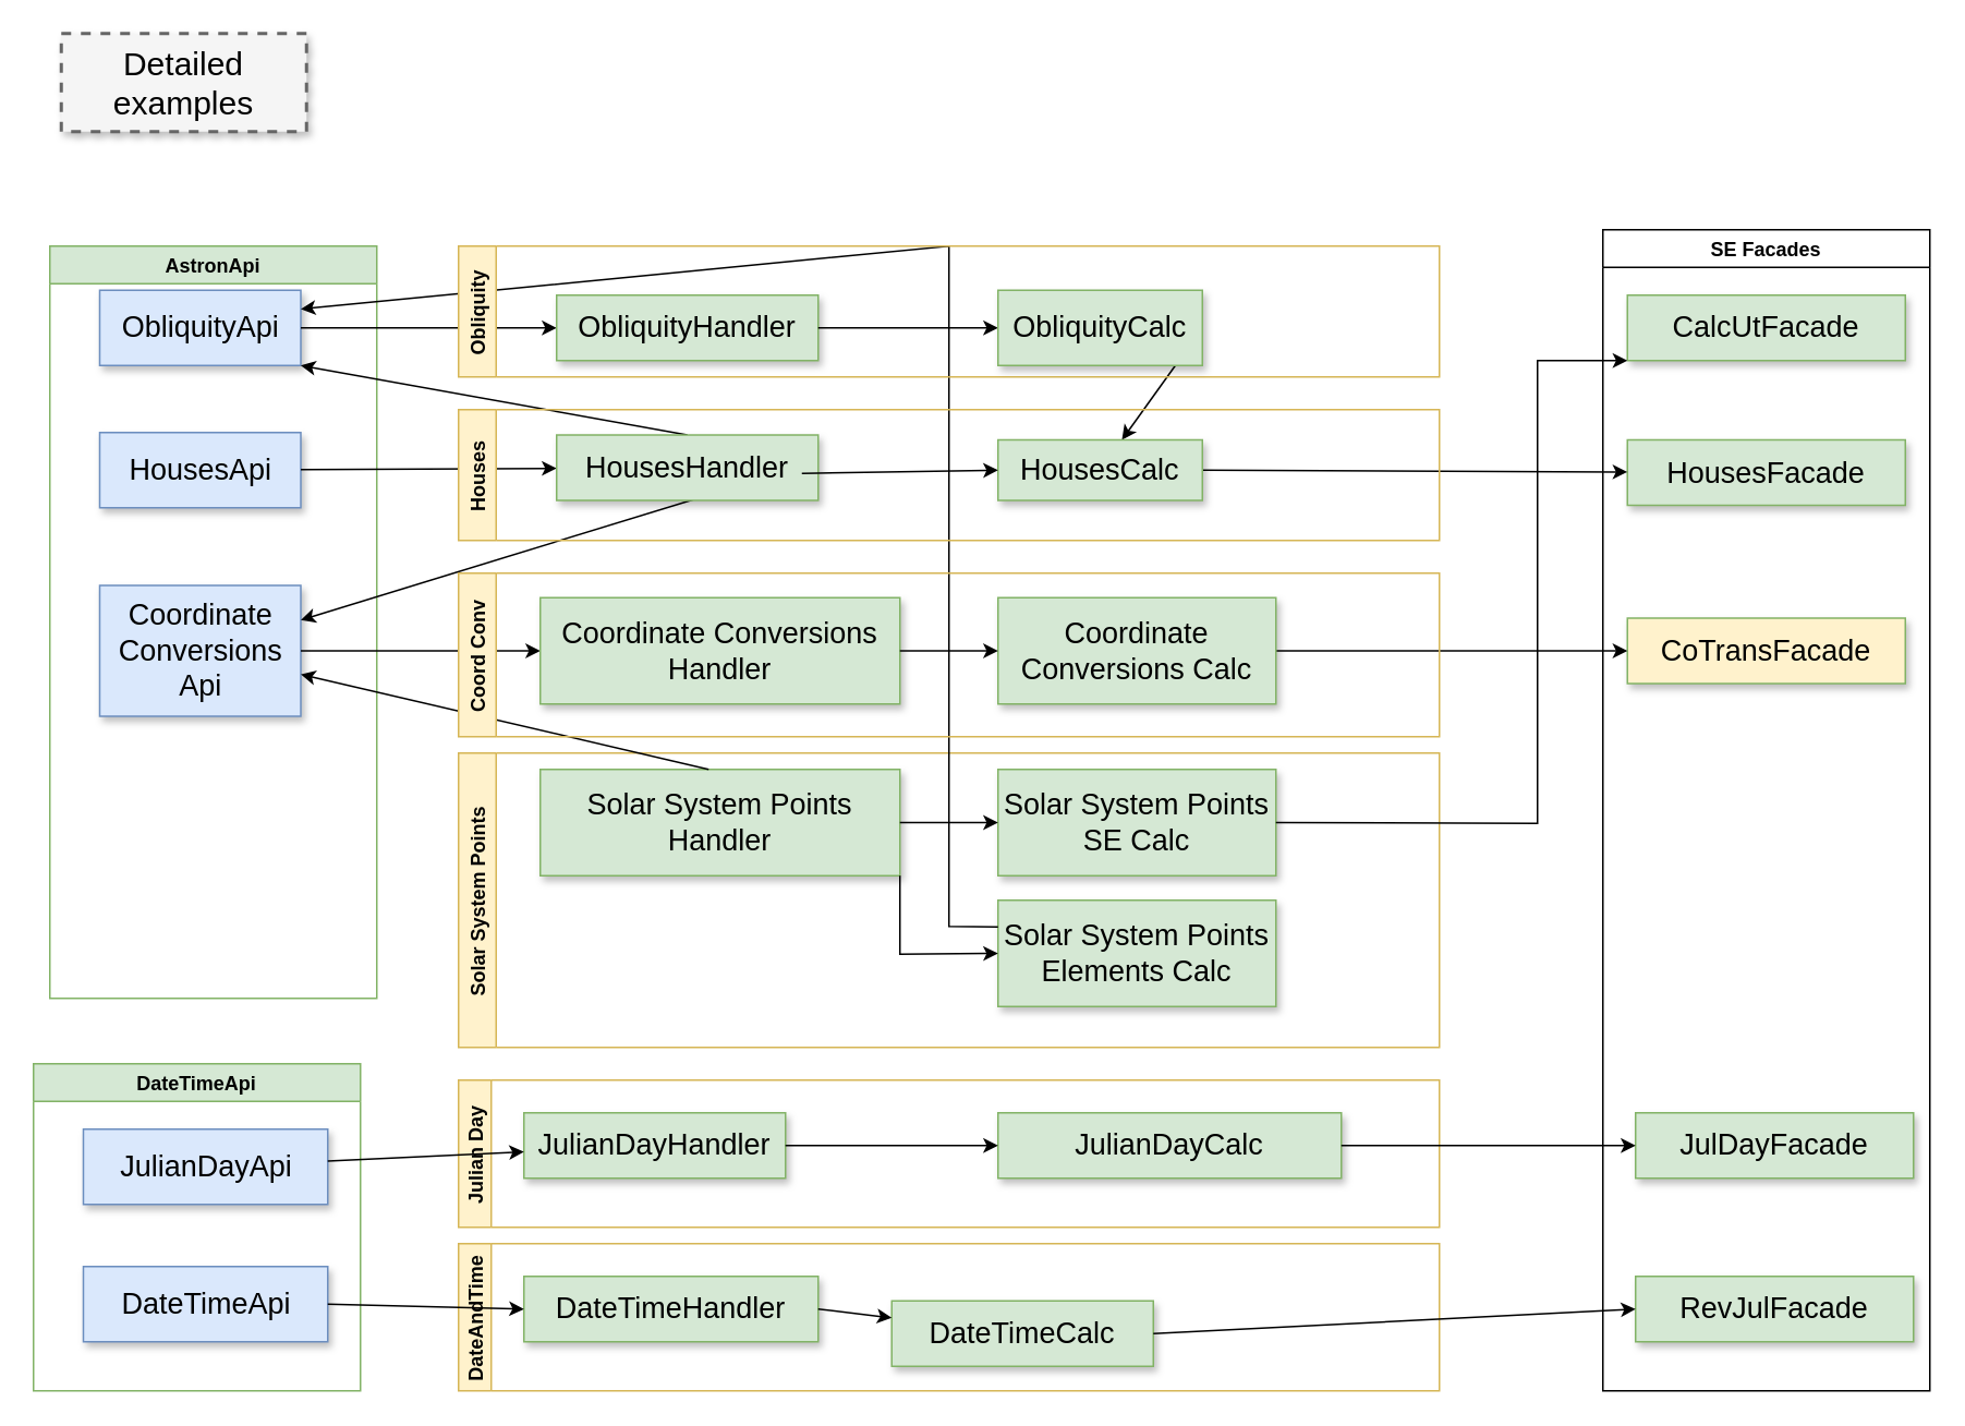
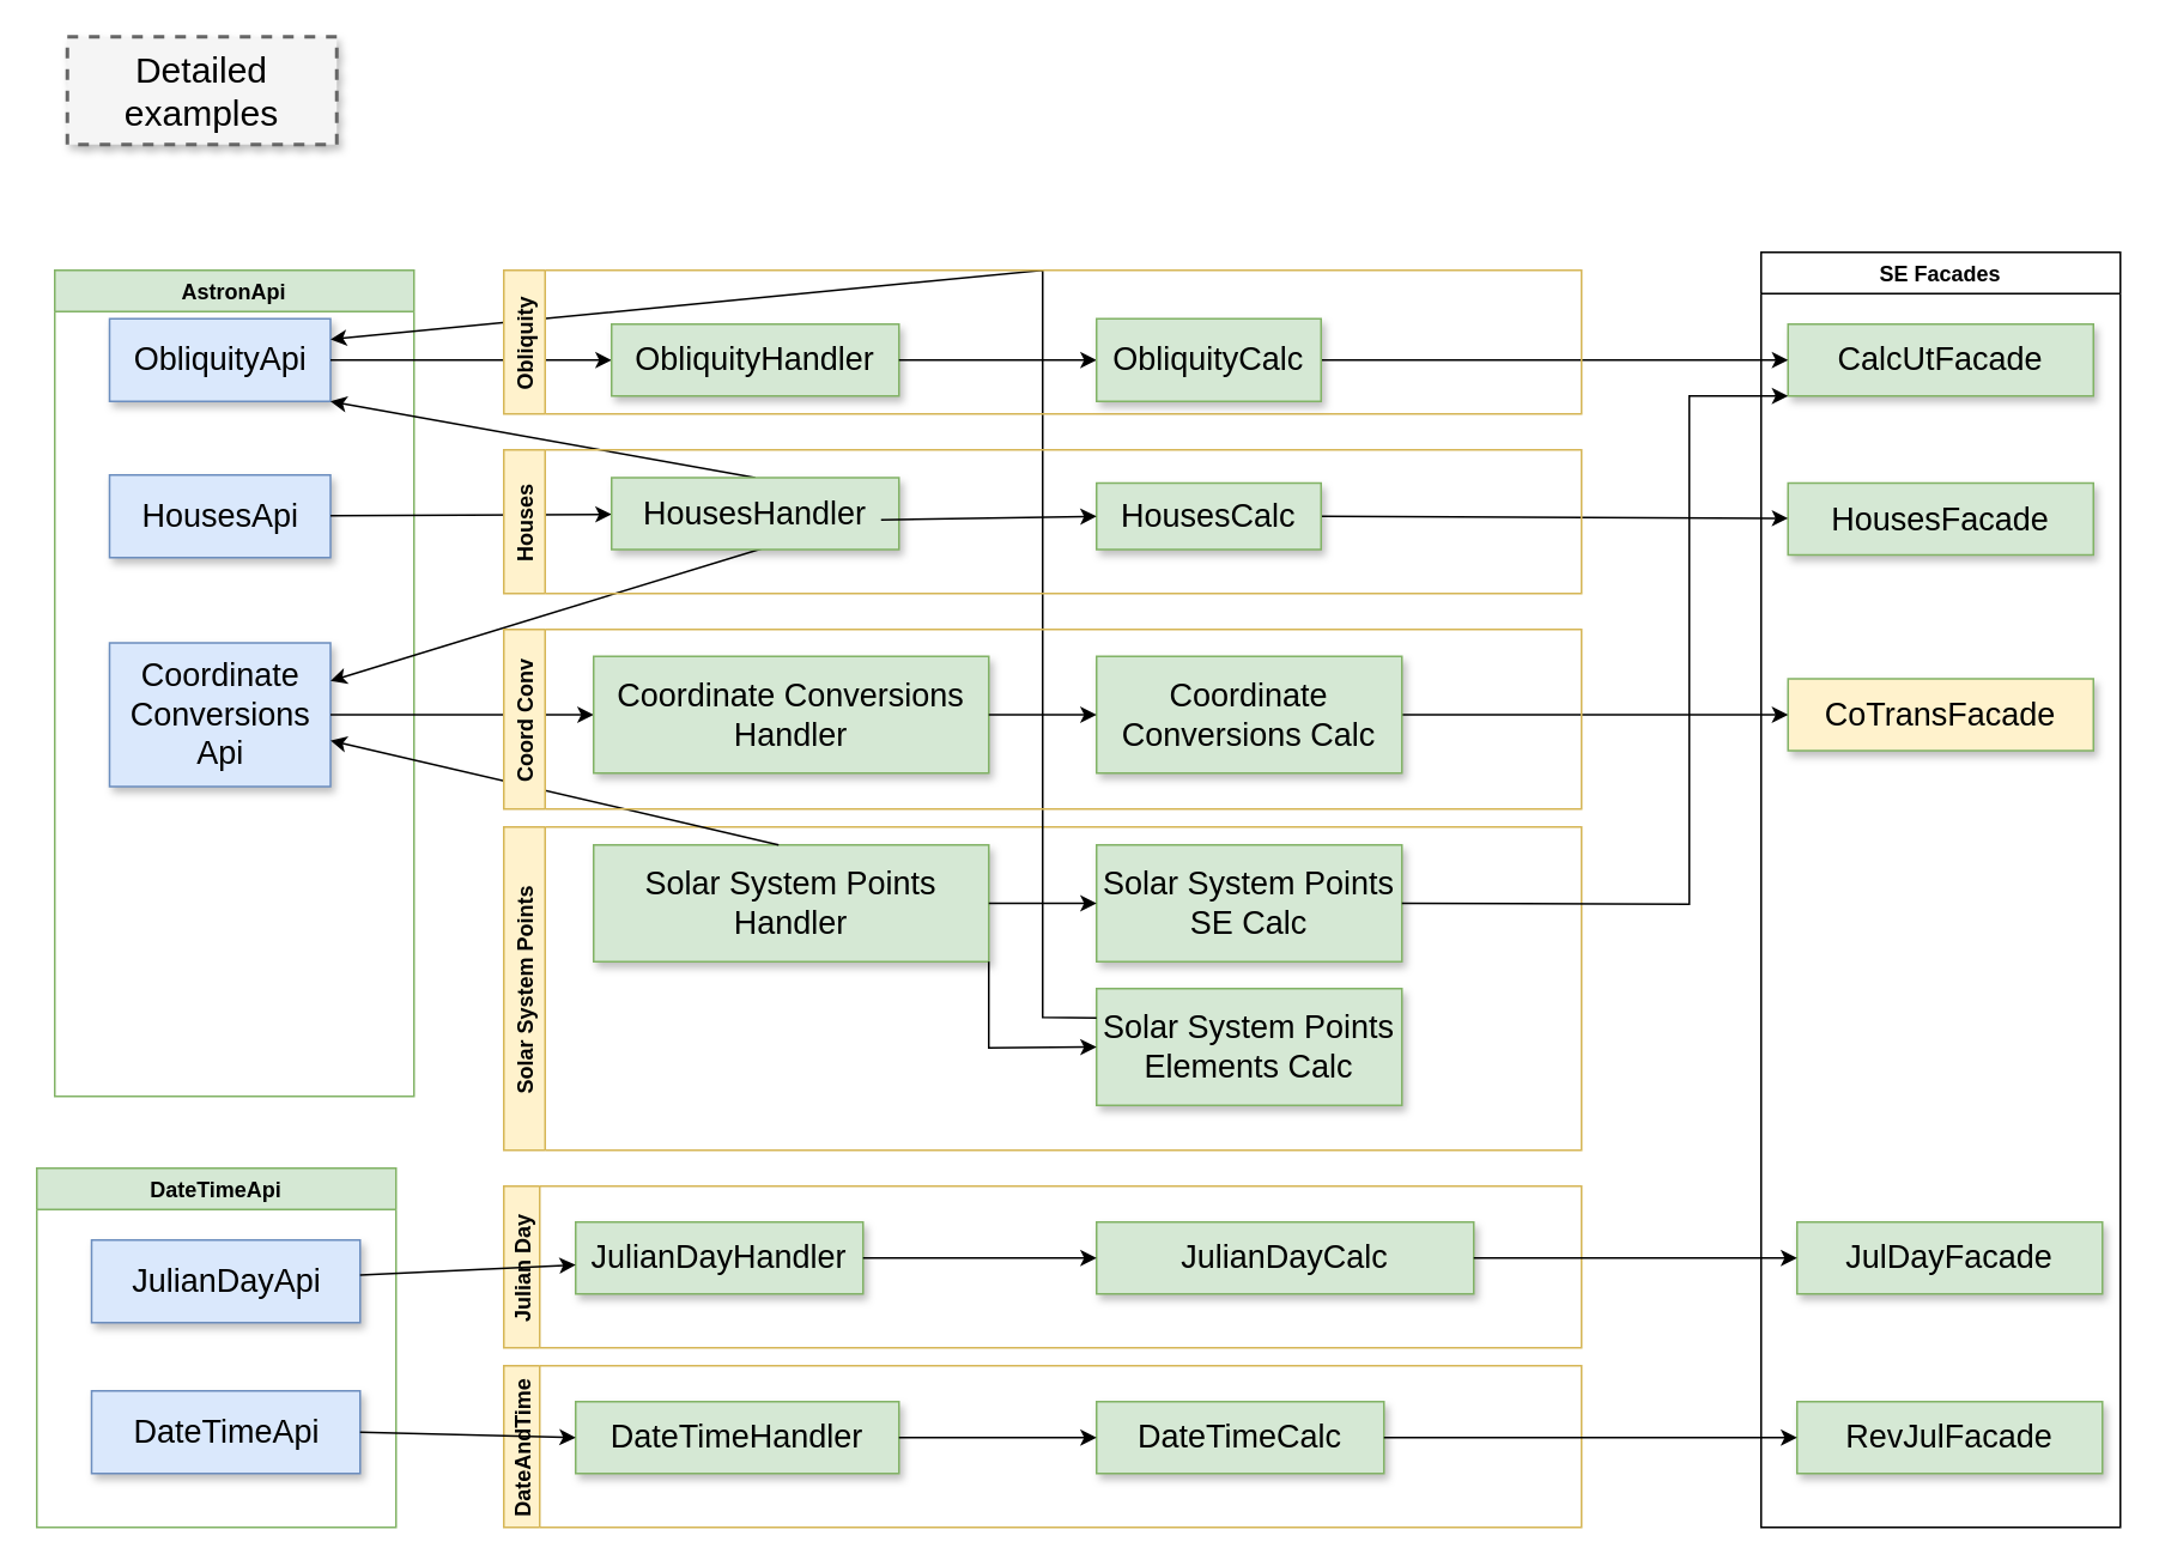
- <mxCell id="22" value="" style="endArrow=classic;html=1;rounded=0;exitX=1;exitY=0.5;exitDx=0;exitDy=0;" parent="1" source="48" target="51" edge="1"><mxGeometry width="50" height="50" relative="1" as="geometry"><mxPoint x="450" y="400" as="sourcePoint" /><mxPoint x="500" y="350" as="targetPoint" /></mxGeometry></mxCell>
+ <mxCell id="22" value="" style="endArrow=classic;html=1;rounded=0;exitX=1;exitY=0.5;exitDx=0;exitDy=0;entryX=0;entryY=0.5;entryDx=0;entryDy=0;" parent="1" source="48" target="17" edge="1"><mxGeometry width="50" height="50" relative="1" as="geometry"><mxPoint x="450" y="400" as="sourcePoint" /><mxPoint x="500" y="350" as="targetPoint" /></mxGeometry></mxCell>
- <mxCell id="37" value="DateTimeCalc" style="whiteSpace=wrap;html=1;shadow=1;fontSize=18;fillColor=#d5e8d4;strokeColor=#82b366;" parent="35" vertex="1"><mxGeometry x="265" y="35" width="160" height="40" as="geometry" /></mxCell>
+ <mxCell id="37" value="DateTimeCalc" style="whiteSpace=wrap;html=1;shadow=1;fontSize=18;fillColor=#d5e8d4;strokeColor=#82b366;" parent="35" vertex="1"><mxGeometry x="330" y="20" width="160" height="40" as="geometry" /></mxCell>
